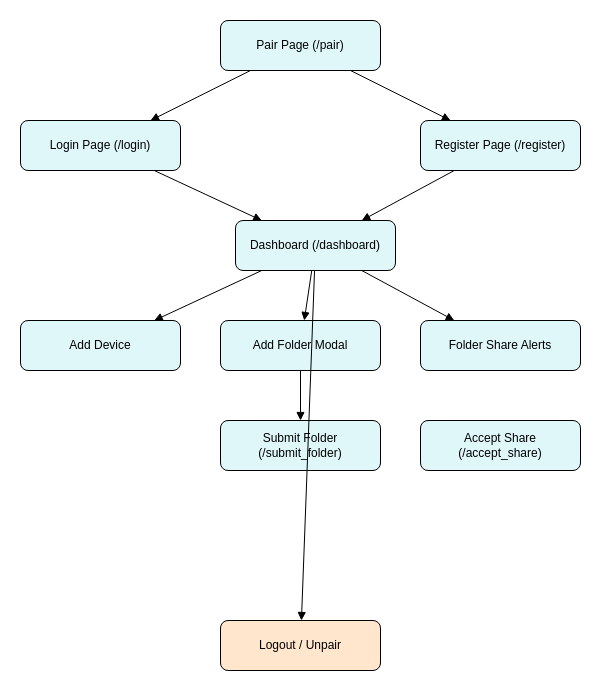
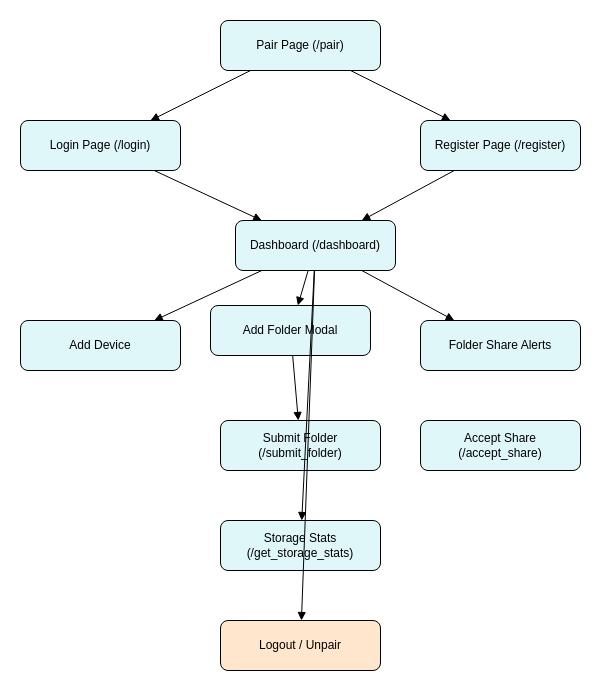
- <mxCell id="7" value="Add Folder Modal" style="rounded=1;whiteSpace=wrap;html=1;fillColor=#e0f7fa;" vertex="1" parent="1"><mxGeometry x="220" y="320" width="160" height="50" as="geometry" /></mxCell>
+ <mxCell id="7" value="Add Folder Modal" style="rounded=1;whiteSpace=wrap;html=1;fillColor=#e0f7fa;" vertex="1" parent="1"><mxGeometry x="210" y="305" width="160" height="50" as="geometry" /></mxCell>
+ <mxCell id="21" style="endArrow=block;html=1;rounded=1;" edge="1" parent="1" source="5" target="11"><mxGeometry relative="1" as="geometry" /></mxCell>
+ <mxCell id="11" value="Storage Stats (/get_storage_stats)" style="rounded=1;whiteSpace=wrap;html=1;fillColor=#e0f7fa;" vertex="1" parent="1"><mxGeometry x="220" y="520" width="160" height="50" as="geometry" /></mxCell>
